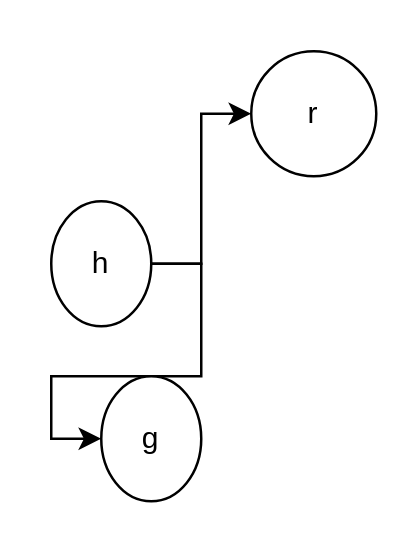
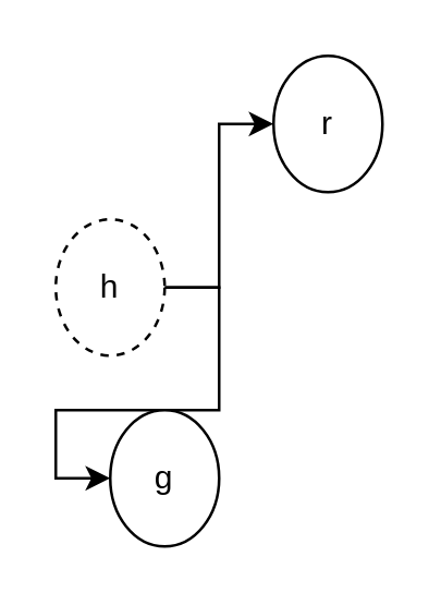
- <mxCell id="6" value="r" style="ellipse;whiteSpace=wrap;html=1;" vertex="1" parent="1"><mxGeometry x="100" y="20" width="50" height="50" as="geometry" /></mxCell>
+ <mxCell id="6" value="r" style="ellipse;whiteSpace=wrap;html=1;" vertex="1" parent="1"><mxGeometry x="100" y="20" width="40" height="50" as="geometry" /></mxCell>
- <mxCell id="4" value="h" style="ellipse;whiteSpace=wrap;html=1;" vertex="1" parent="1"><mxGeometry x="20" y="80" width="40" height="50" as="geometry" /></mxCell>
+ <mxCell id="4" value="h" style="ellipse;whiteSpace=wrap;html=1;dashed=1;" vertex="1" parent="1"><mxGeometry x="20" y="80" width="40" height="50" as="geometry" /></mxCell>
